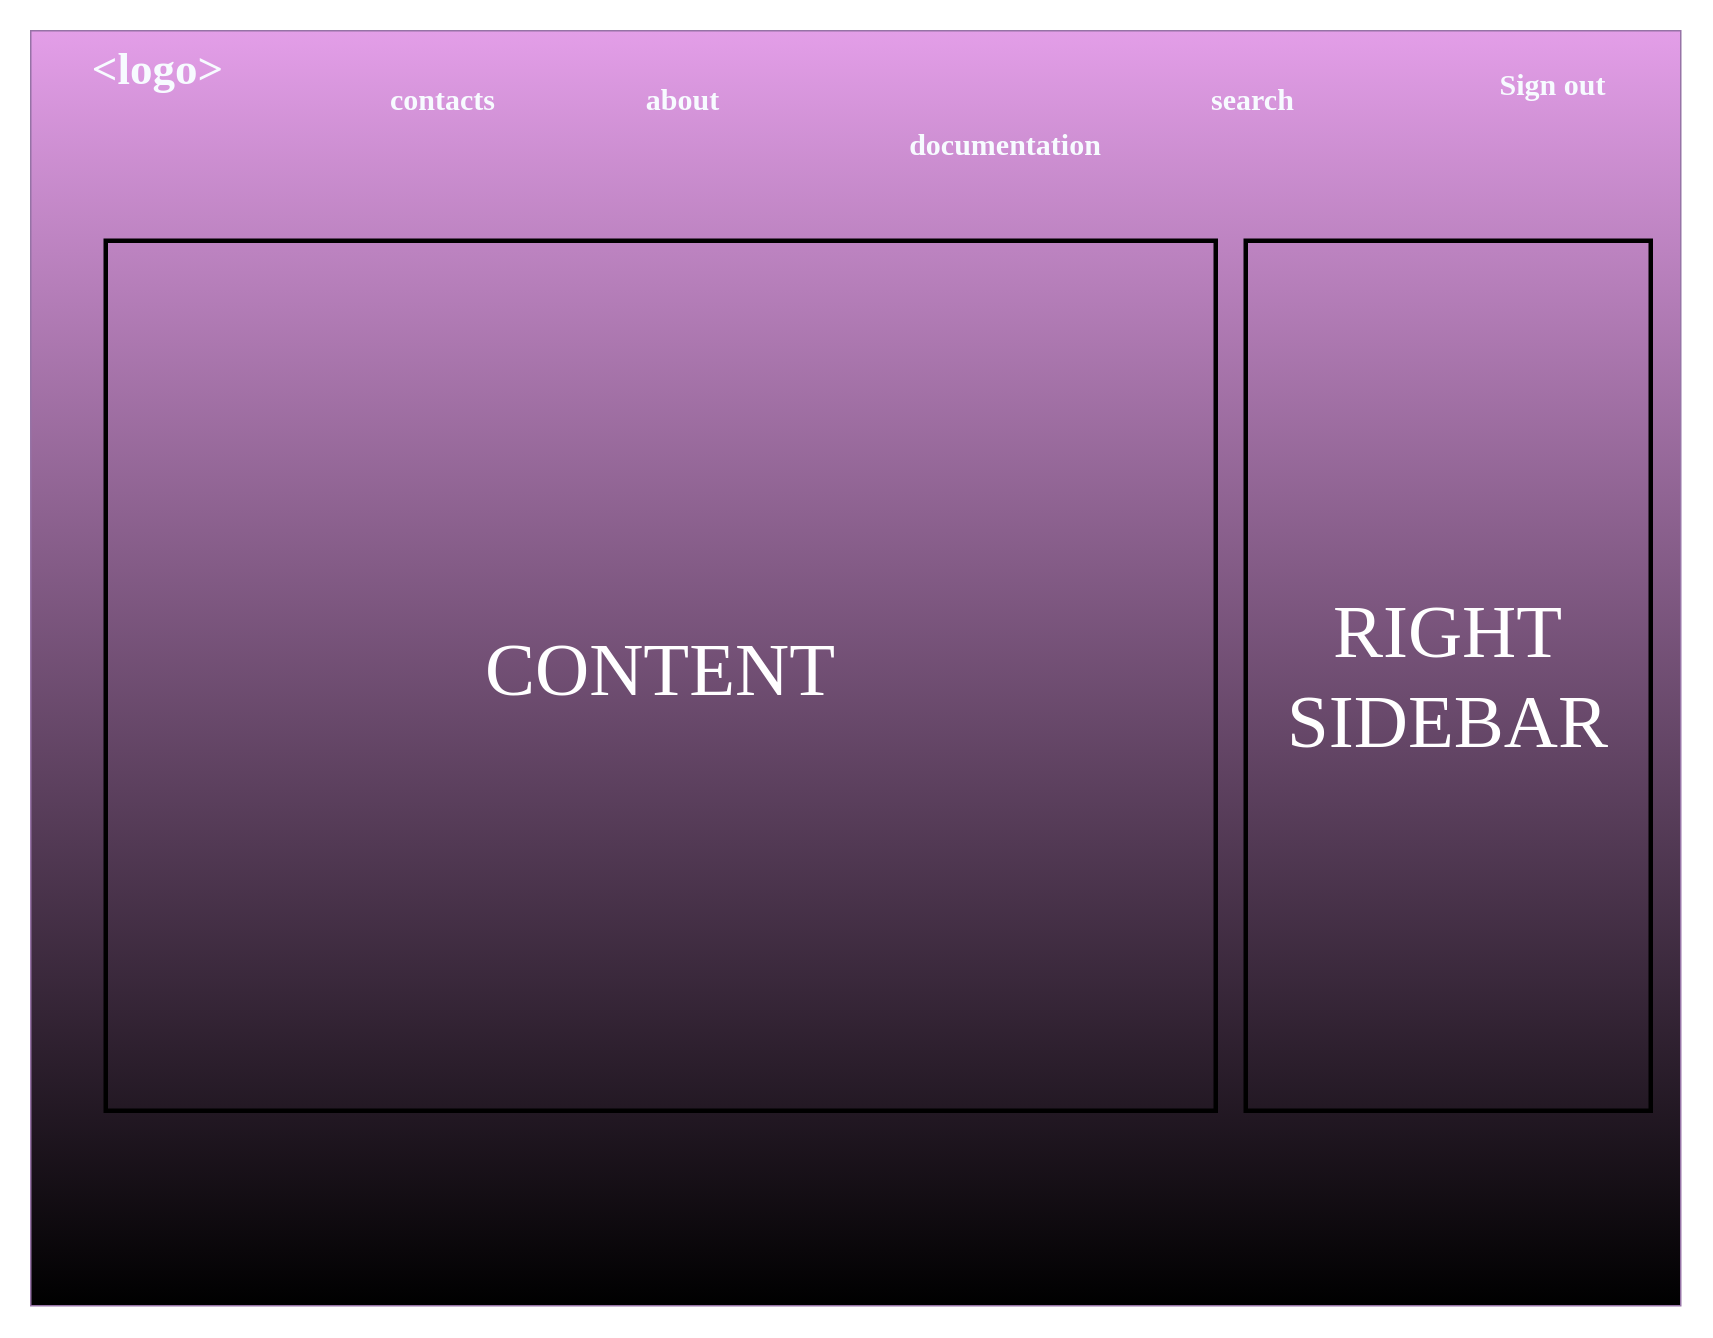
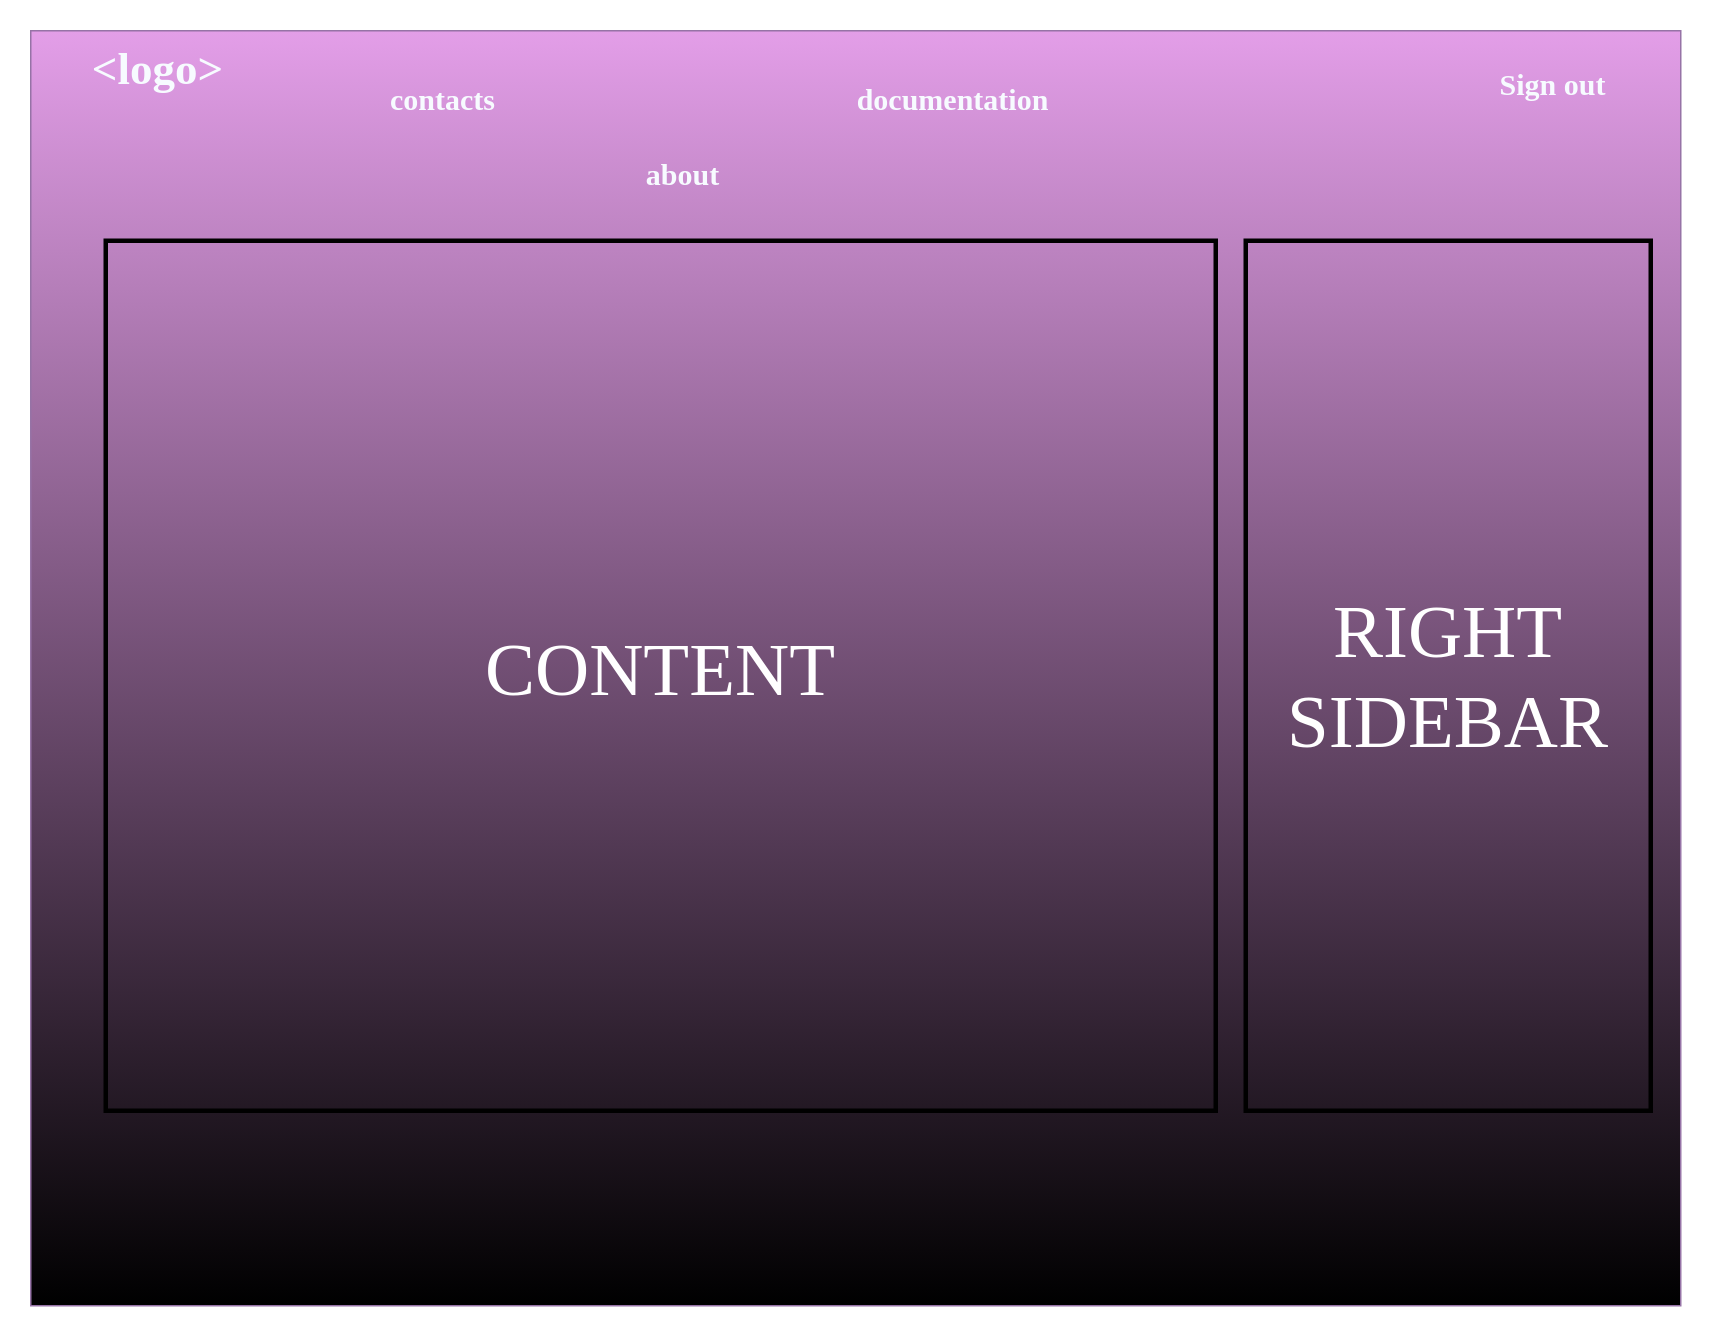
- <mxCell id="10" value="about" style="text;html=1;strokeColor=none;fillColor=none;align=center;verticalAlign=middle;whiteSpace=wrap;rounded=1;fontSize=20;fontFamily=Source Code Pro;fontColor=#F7FBFF;fontSource=https%3A%2F%2Ffonts.googleapis.com%2Fcss%3Ffamily%3DSource%2BCode%2BPro;fontStyle=1;strokeWidth=9;dashed=1;" vertex="1" parent="1"><mxGeometry x="390" y="50" width="130" height="30" as="geometry" /></mxCell>
+ <mxCell id="10" value="about" style="text;html=1;strokeColor=none;fillColor=none;align=center;verticalAlign=middle;whiteSpace=wrap;rounded=1;fontSize=20;fontFamily=Source Code Pro;fontColor=#F7FBFF;fontSource=https%3A%2F%2Ffonts.googleapis.com%2Fcss%3Ffamily%3DSource%2BCode%2BPro;fontStyle=1;strokeWidth=9;dashed=1;" vertex="1" parent="1"><mxGeometry x="390" y="100" width="130" height="30" as="geometry" /></mxCell>
- <mxCell id="12" value="search" style="text;html=1;strokeColor=none;fillColor=none;align=center;verticalAlign=middle;whiteSpace=wrap;rounded=1;fontSize=20;fontFamily=Source Code Pro;fontColor=#F7FBFF;fontSource=https%3A%2F%2Ffonts.googleapis.com%2Fcss%3Ffamily%3DSource%2BCode%2BPro;fontStyle=1;strokeWidth=9;dashed=1;" vertex="1" parent="1"><mxGeometry x="770" y="50" width="130" height="30" as="geometry" /></mxCell>
- <mxCell id="11" value="documentation" style="text;html=1;strokeColor=none;fillColor=none;align=center;verticalAlign=middle;whiteSpace=wrap;rounded=1;fontSize=20;fontFamily=Source Code Pro;fontColor=#F7FBFF;fontSource=https%3A%2F%2Ffonts.googleapis.com%2Fcss%3Ffamily%3DSource%2BCode%2BPro;fontStyle=1;strokeWidth=9;dashed=1;" vertex="1" parent="1"><mxGeometry x="605" y="80" width="130" height="30" as="geometry" /></mxCell>
+ <mxCell id="11" value="documentation" style="text;html=1;strokeColor=none;fillColor=none;align=center;verticalAlign=middle;whiteSpace=wrap;rounded=1;fontSize=20;fontFamily=Source Code Pro;fontColor=#F7FBFF;fontSource=https%3A%2F%2Ffonts.googleapis.com%2Fcss%3Ffamily%3DSource%2BCode%2BPro;fontStyle=1;strokeWidth=9;dashed=1;" vertex="1" parent="1"><mxGeometry x="570" y="50" width="130" height="30" as="geometry" /></mxCell>
